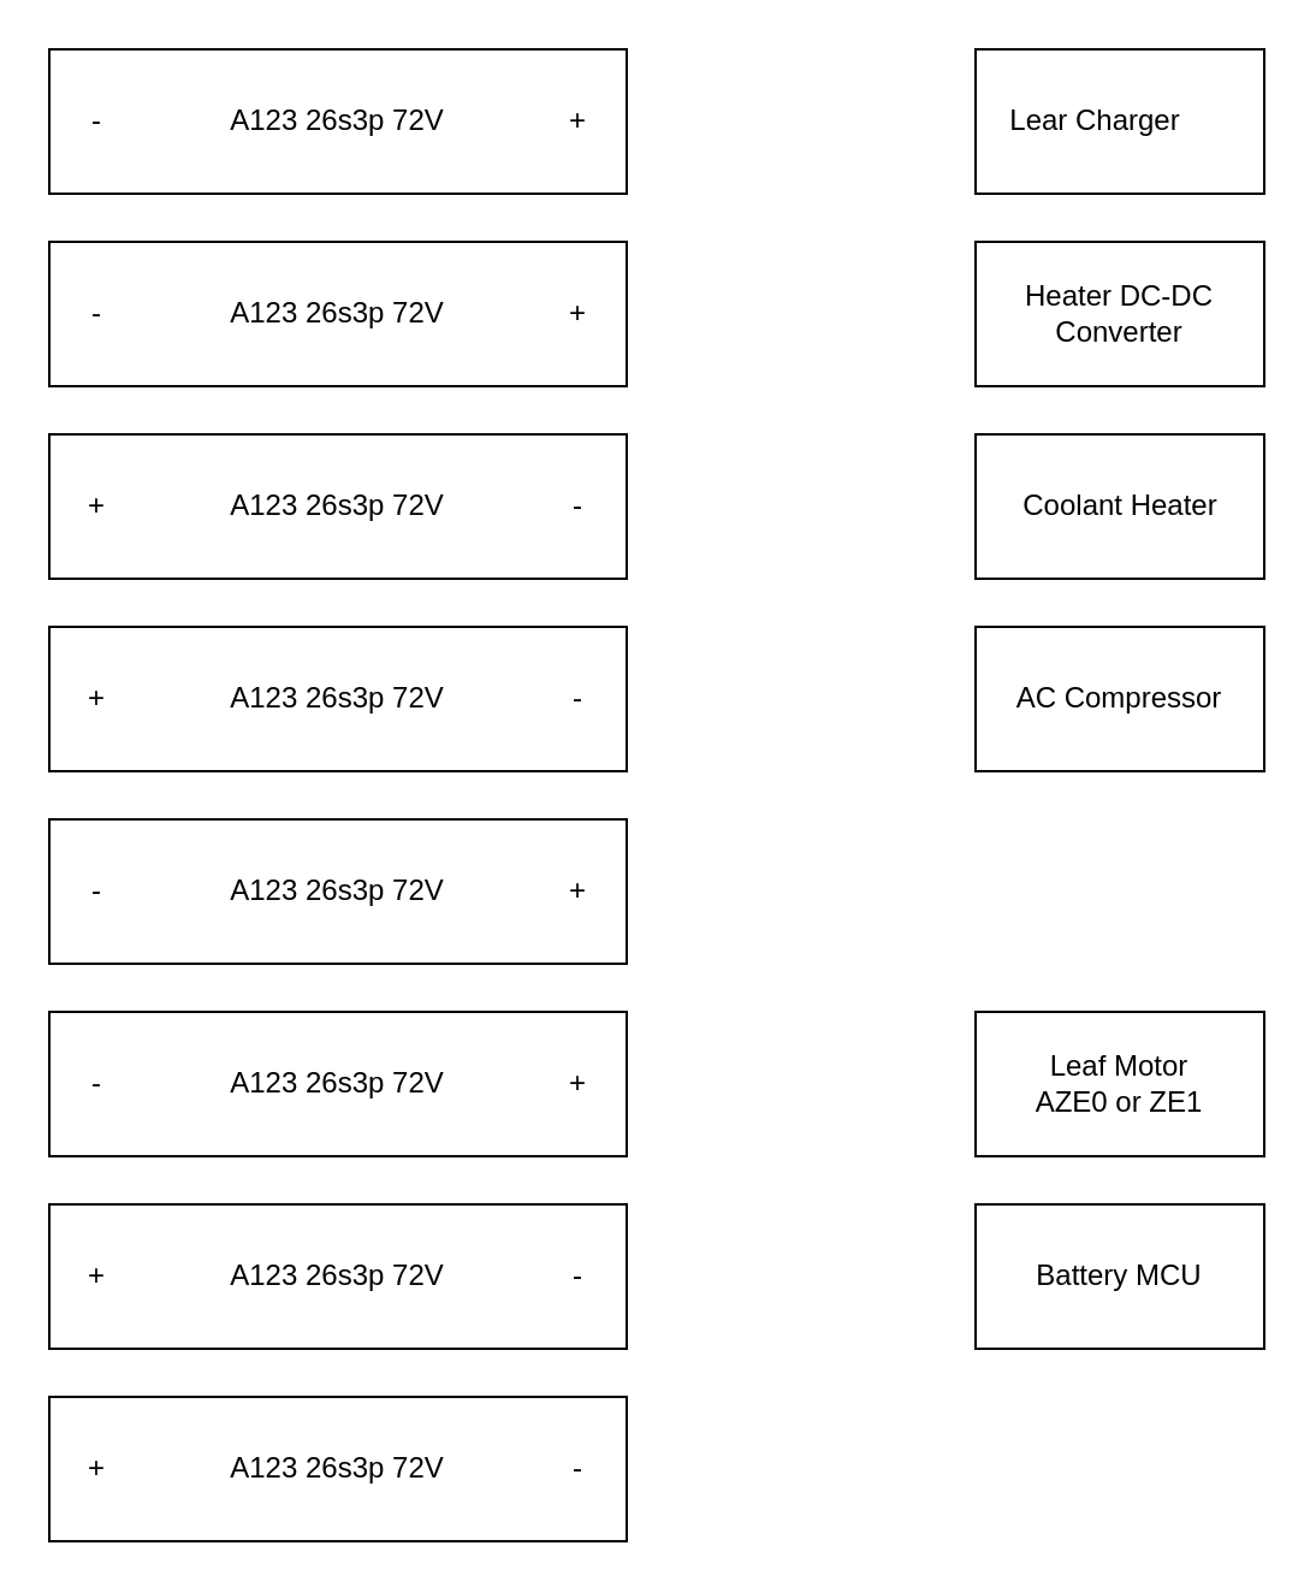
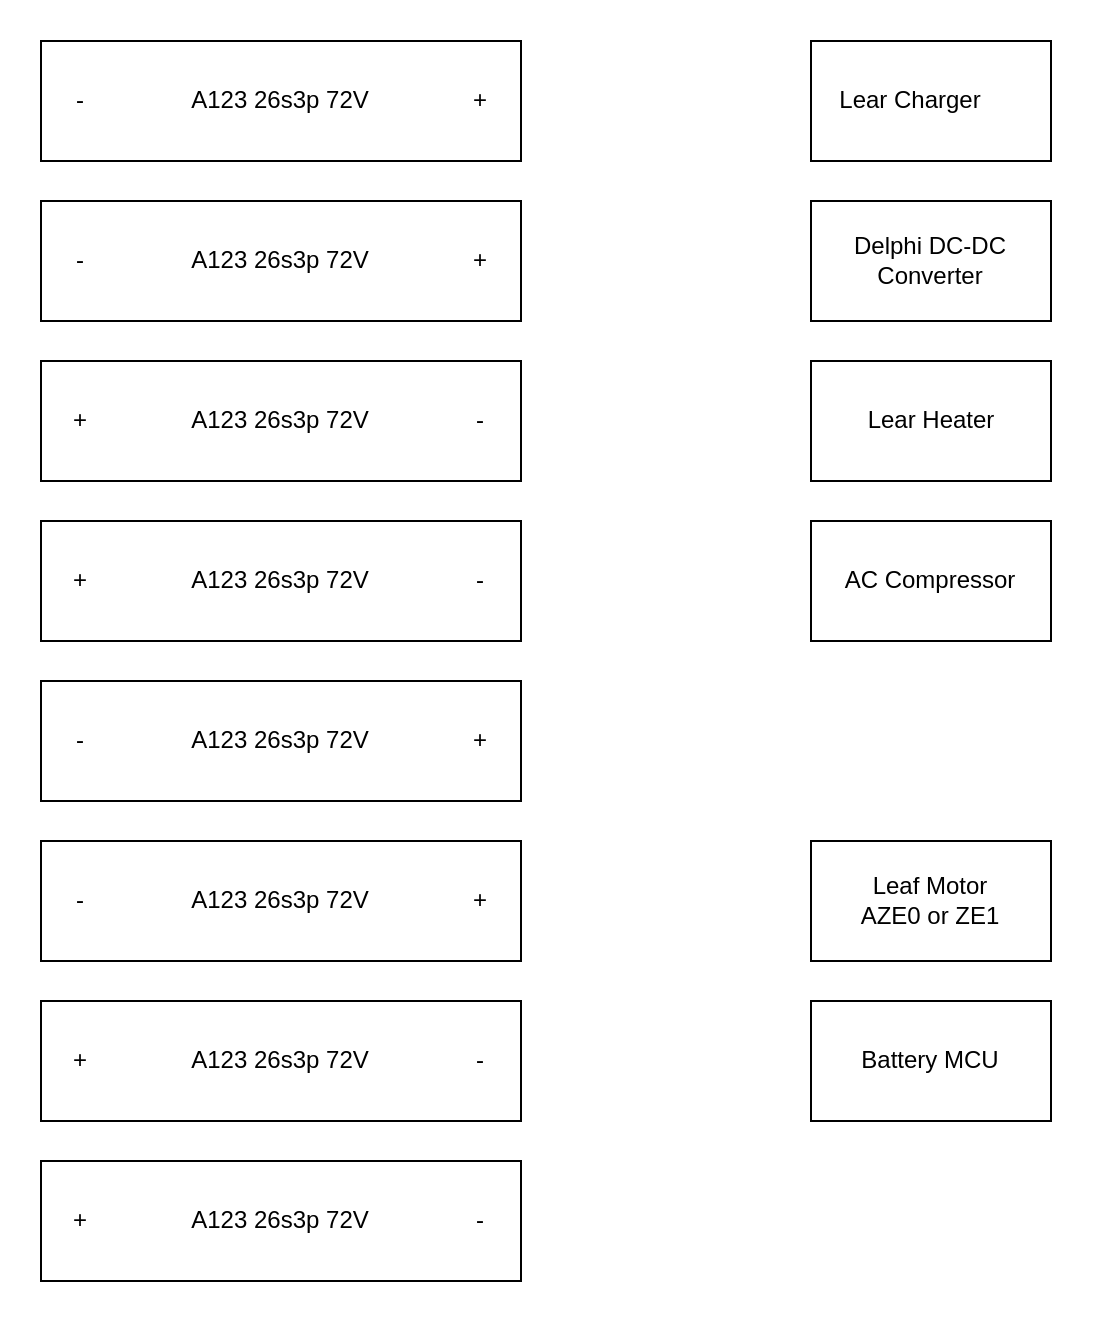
- <mxCell id="16" value="Heater DC-DC Converter" style="text;html=1;align=center;verticalAlign=middle;whiteSpace=wrap;rounded=0;" vertex="1" parent="14"><mxGeometry x="5" y="15" width="110" height="30" as="geometry" /></mxCell>
+ <mxCell id="16" value="Delphi DC-DC Converter" style="text;html=1;align=center;verticalAlign=middle;whiteSpace=wrap;rounded=0;" vertex="1" parent="14"><mxGeometry x="5" y="15" width="110" height="30" as="geometry" /></mxCell>
- <mxCell id="13" value="Coolant Heater" style="text;html=1;align=center;verticalAlign=middle;whiteSpace=wrap;rounded=0;" vertex="1" parent="11"><mxGeometry x="17.5" y="15" width="85" height="30" as="geometry" /></mxCell>
+ <mxCell id="13" value="Lear Heater" style="text;html=1;align=center;verticalAlign=middle;whiteSpace=wrap;rounded=0;" vertex="1" parent="11"><mxGeometry x="17.5" y="15" width="85" height="30" as="geometry" /></mxCell>
